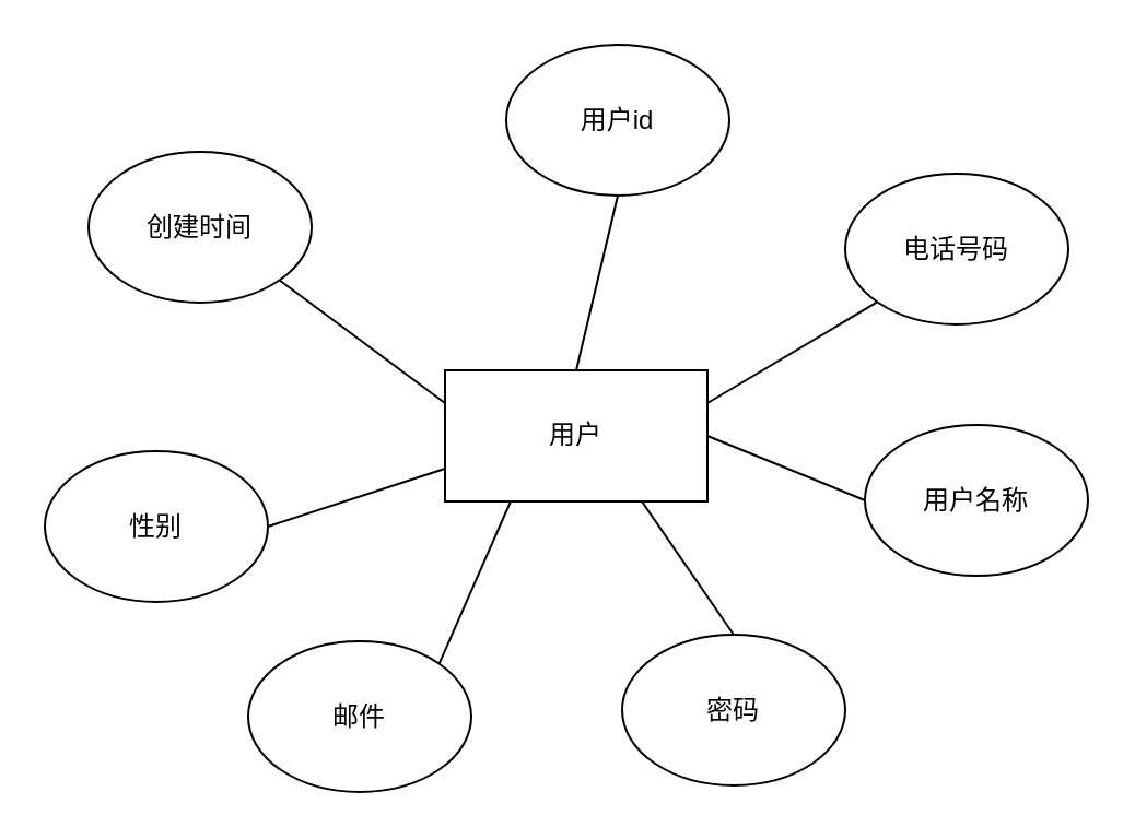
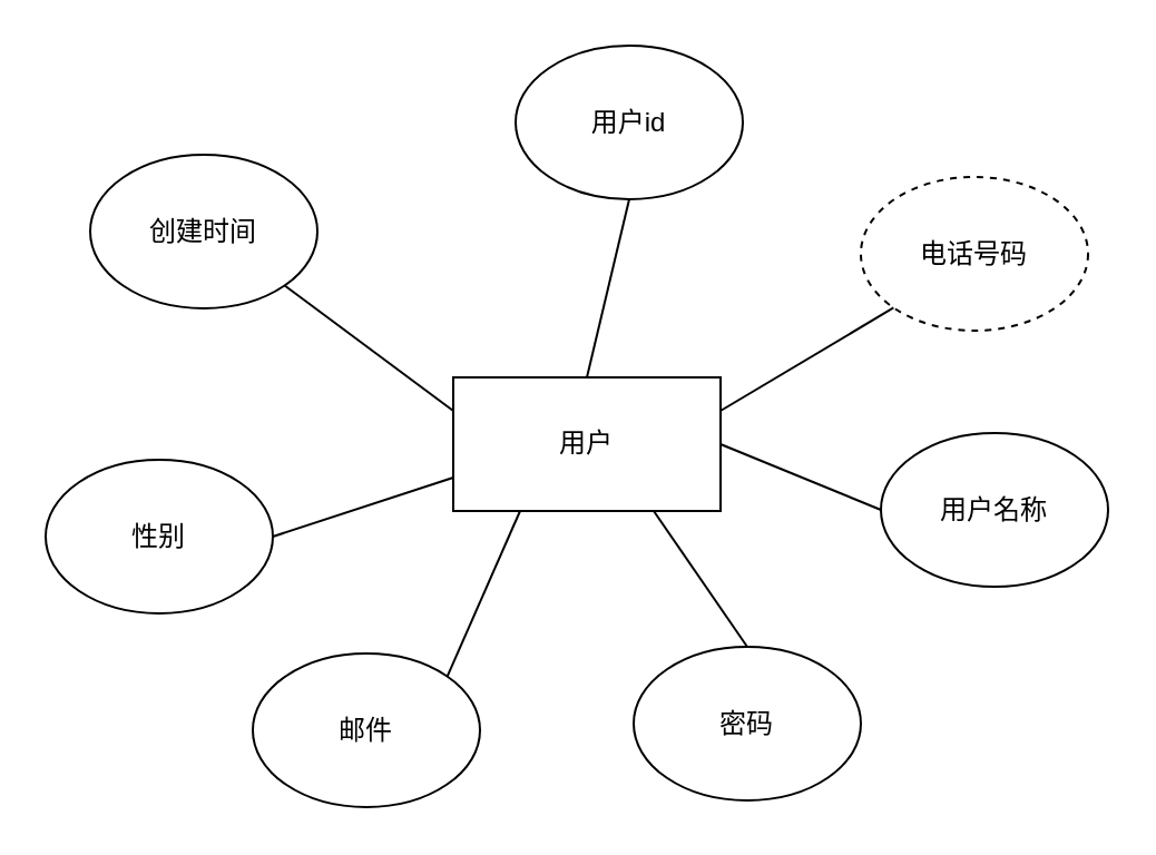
- <mxCell id="4" value="电话号码" style="ellipse;whiteSpace=wrap;html=1;" vertex="1" parent="1"><mxGeometry x="386" y="79" width="102" height="69" as="geometry" /></mxCell>
+ <mxCell id="4" value="电话号码" style="ellipse;whiteSpace=wrap;html=1;dashed=1;" vertex="1" parent="1"><mxGeometry x="386" y="79" width="102" height="69" as="geometry" /></mxCell>
